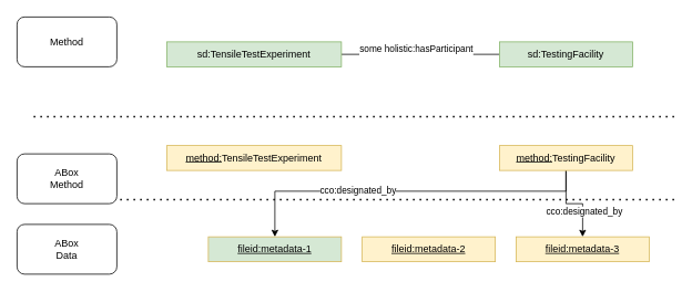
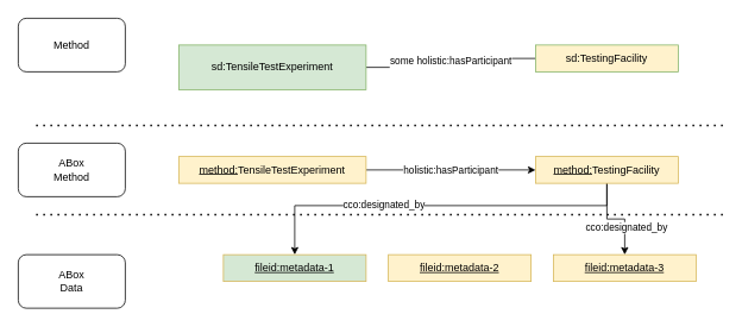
- <mxCell id="3" value="sd:TensileTestExperiment" style="rounded=0;whiteSpace=wrap;html=1;snapToPoint=1;points=[[0.1,0],[0.2,0],[0.3,0],[0.4,0],[0.5,0],[0.6,0],[0.7,0],[0.8,0],[0.9,0],[0,0.1],[0,0.3],[0,0.5],[0,0.7],[0,0.9],[0.1,1],[0.2,1],[0.3,1],[0.4,1],[0.5,1],[0.6,1],[0.7,1],[0.8,1],[0.9,1],[1,0.1],[1,0.3],[1,0.5],[1,0.7],[1,0.9]];fillColor=#d5e8d4;strokeColor=#82b366;" vertex="1" parent="1"><mxGeometry x="200" y="50" width="210" height="30" as="geometry" /></mxCell>
+ <mxCell id="3" value="sd:TensileTestExperiment" style="rounded=0;whiteSpace=wrap;html=1;snapToPoint=1;points=[[0.1,0],[0.2,0],[0.3,0],[0.4,0],[0.5,0],[0.6,0],[0.7,0],[0.8,0],[0.9,0],[0,0.1],[0,0.3],[0,0.5],[0,0.7],[0,0.9],[0.1,1],[0.2,1],[0.3,1],[0.4,1],[0.5,1],[0.6,1],[0.7,1],[0.8,1],[0.9,1],[1,0.1],[1,0.3],[1,0.5],[1,0.7],[1,0.9]];fillColor=#d5e8d4;strokeColor=#82b366;" vertex="1" parent="1"><mxGeometry x="200" y="50" width="210" height="50" as="geometry" /></mxCell>
- <mxCell id="4" value="sd:TestingFacility" style="rounded=0;whiteSpace=wrap;html=1;snapToPoint=1;points=[[0.1,0],[0.2,0],[0.3,0],[0.4,0],[0.5,0],[0.6,0],[0.7,0],[0.8,0],[0.9,0],[0,0.1],[0,0.3],[0,0.5],[0,0.7],[0,0.9],[0.1,1],[0.2,1],[0.3,1],[0.4,1],[0.5,1],[0.6,1],[0.7,1],[0.8,1],[0.9,1],[1,0.1],[1,0.3],[1,0.5],[1,0.7],[1,0.9]];fillColor=#d5e8d4;strokeColor=#82b366;" vertex="1" parent="1"><mxGeometry x="600" y="50" width="160" height="30" as="geometry" /></mxCell>
+ <mxCell id="4" value="sd:TestingFacility" style="rounded=0;whiteSpace=wrap;html=1;snapToPoint=1;points=[[0.1,0],[0.2,0],[0.3,0],[0.4,0],[0.5,0],[0.6,0],[0.7,0],[0.8,0],[0.9,0],[0,0.1],[0,0.3],[0,0.5],[0,0.7],[0,0.9],[0.1,1],[0.2,1],[0.3,1],[0.4,1],[0.5,1],[0.6,1],[0.7,1],[0.8,1],[0.9,1],[1,0.1],[1,0.3],[1,0.5],[1,0.7],[1,0.9]];fillColor=#fff2cc;strokeColor=#82b366;" vertex="1" parent="1"><mxGeometry x="600" y="50" width="160" height="30" as="geometry" /></mxCell>
+ <mxCell id="9" value="holistic:hasParticipant" style="edgeStyle=orthogonalEdgeStyle;rounded=0;orthogonalLoop=1;jettySize=auto;html=1;entryX=0;entryY=0.5;entryDx=0;entryDy=0;" edge="1" parent="1" source="10" target="15"><mxGeometry relative="1" as="geometry" /></mxCell>
- <mxCell id="8" value="ABox&lt;br&gt;Method" style="rounded=1;whiteSpace=wrap;html=1;" vertex="1" parent="1"><mxGeometry x="20" y="185" width="120" height="60" as="geometry" /></mxCell>
+ <mxCell id="8" value="ABox&lt;br&gt;Method" style="rounded=1;whiteSpace=wrap;html=1;" vertex="1" parent="1"><mxGeometry x="20" y="160" width="120" height="60" as="geometry" /></mxCell>
- <mxCell id="19" value="ABox&lt;br&gt;Data" style="rounded=1;whiteSpace=wrap;html=1;" vertex="1" parent="1"><mxGeometry x="20" y="270" width="120" height="60" as="geometry" /></mxCell>
+ <mxCell id="19" value="ABox&lt;br&gt;Data" style="rounded=1;whiteSpace=wrap;html=1;" vertex="1" parent="1"><mxGeometry x="20" y="285" width="120" height="60" as="geometry" /></mxCell>
